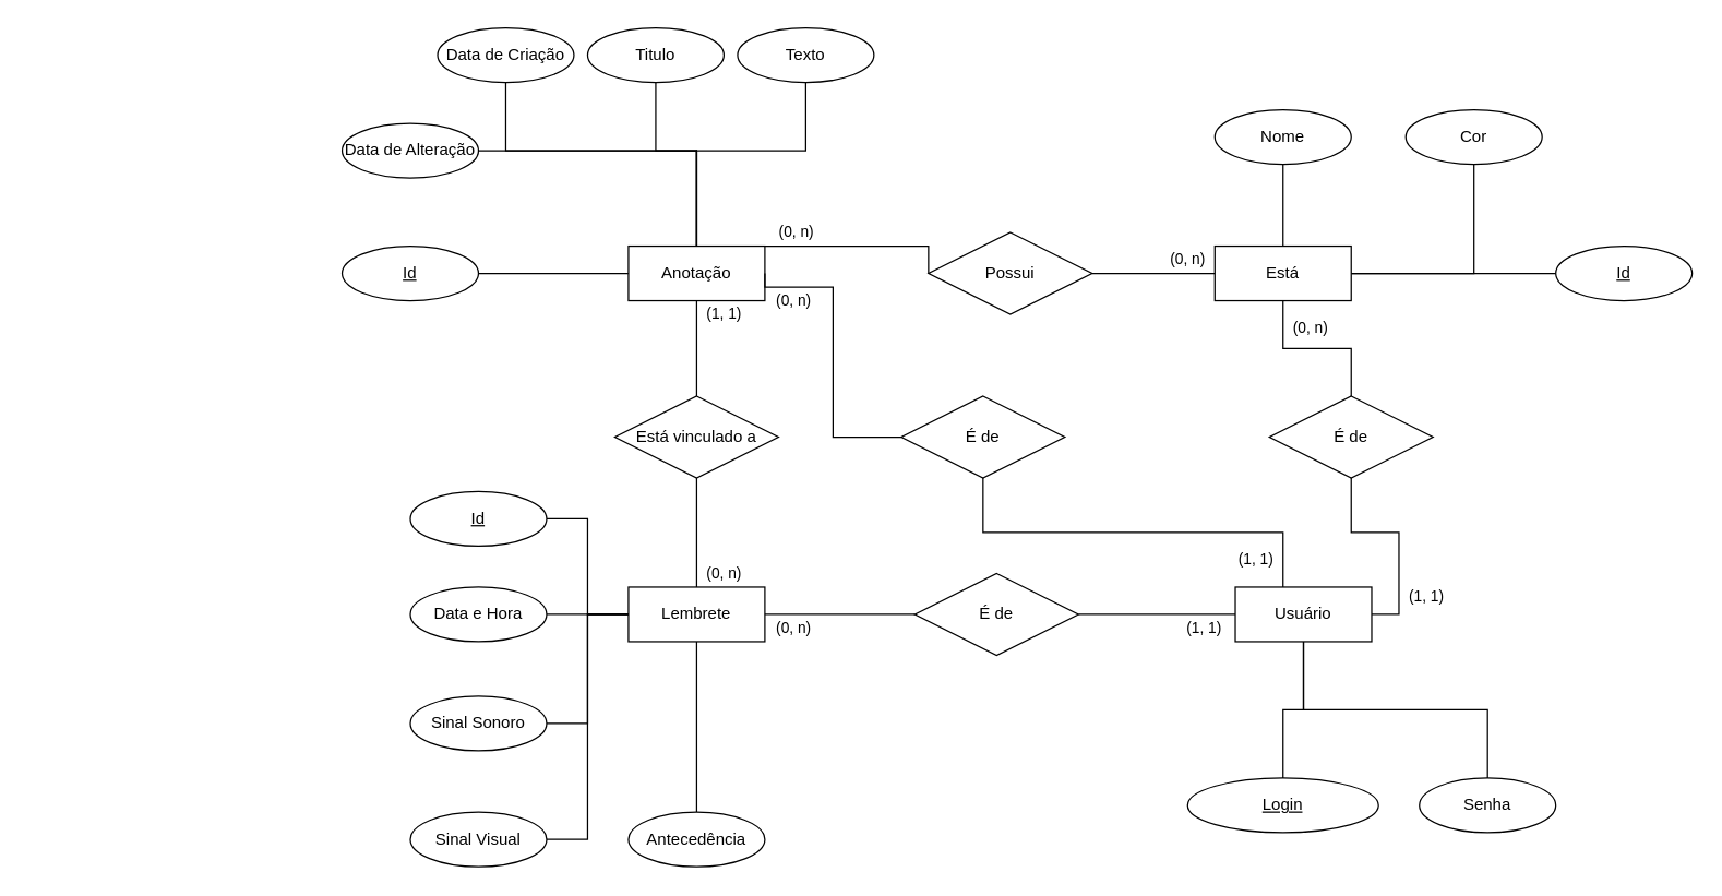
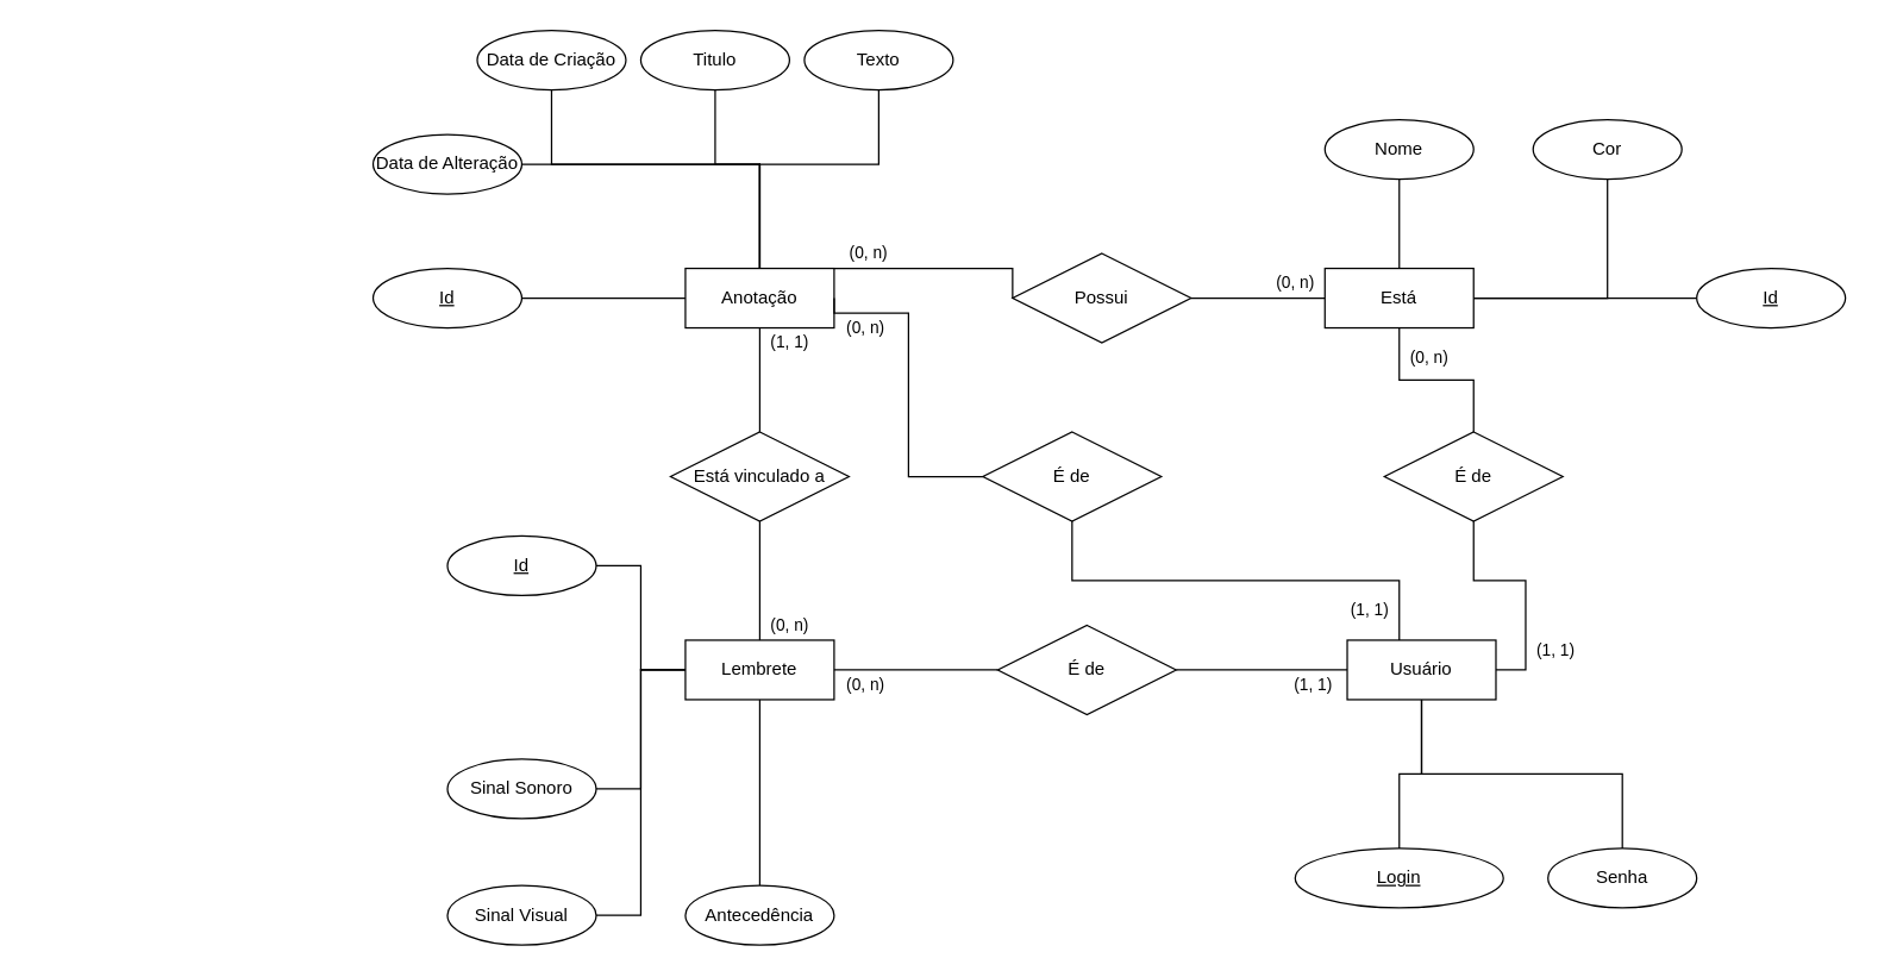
- <mxCell id="28" value="Data e Hora" style="ellipse;whiteSpace=wrap;html=1;align=center;" vertex="1" parent="1"><mxGeometry x="300" y="430" width="100" height="40" as="geometry" /></mxCell>
- <mxCell id="9" style="edgeStyle=orthogonalEdgeStyle;rounded=0;orthogonalLoop=1;jettySize=auto;html=1;endArrow=none;endFill=0;" edge="1" parent="1" source="13" target="28"><mxGeometry relative="1" as="geometry" /></mxCell>
